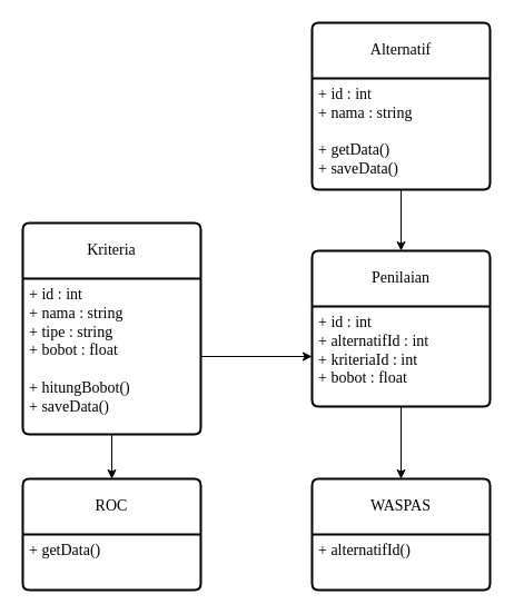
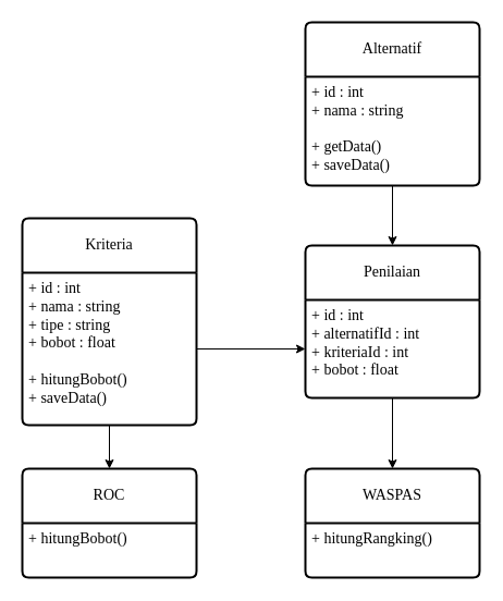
- <mxCell id="7" value="+ getData()" style="align=left;strokeColor=none;fillColor=none;spacingLeft=4;spacingRight=4;fontSize=14;verticalAlign=top;resizable=0;rotatable=0;part=1;html=1;whiteSpace=wrap;fontFamily=Times New Roman;" parent="6" vertex="1"><mxGeometry y="50" width="160" height="50" as="geometry" /></mxCell>
+ <mxCell id="7" value="+ hitungBobot()" style="align=left;strokeColor=none;fillColor=none;spacingLeft=4;spacingRight=4;fontSize=14;verticalAlign=top;resizable=0;rotatable=0;part=1;html=1;whiteSpace=wrap;fontFamily=Times New Roman;" parent="6" vertex="1"><mxGeometry y="50" width="160" height="50" as="geometry" /></mxCell>
- <mxCell id="9" value="+ alternatifId()" style="align=left;strokeColor=none;fillColor=none;spacingLeft=4;spacingRight=4;fontSize=14;verticalAlign=top;resizable=0;rotatable=0;part=1;html=1;whiteSpace=wrap;fontFamily=Times New Roman;" parent="8" vertex="1"><mxGeometry y="50" width="160" height="50" as="geometry" /></mxCell>
+ <mxCell id="9" value="+ hitungRangking()" style="align=left;strokeColor=none;fillColor=none;spacingLeft=4;spacingRight=4;fontSize=14;verticalAlign=top;resizable=0;rotatable=0;part=1;html=1;whiteSpace=wrap;fontFamily=Times New Roman;" parent="8" vertex="1"><mxGeometry y="50" width="160" height="50" as="geometry" /></mxCell>
